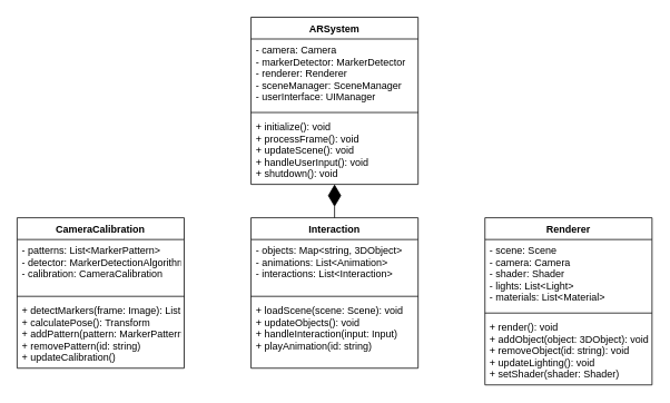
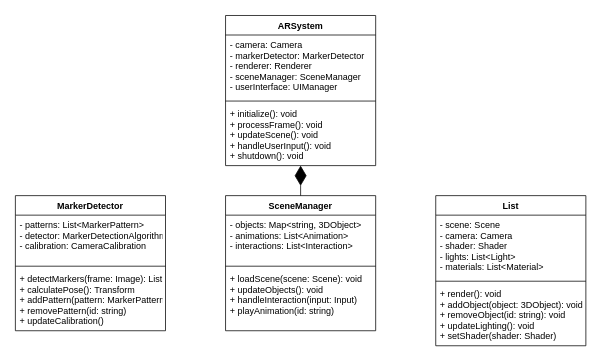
- <mxCell id="6" value="CameraCalibration" style="swimlane;fontStyle=1;align=center;verticalAlign=top;childLayout=stackLayout;horizontal=1;startSize=26;horizontalStack=0;resizeParent=1;resizeParentMax=0;resizeLast=0;collapsible=1;marginBottom=0;" vertex="1" parent="1"><mxGeometry x="20" y="260" width="200" height="180" as="geometry" /></mxCell>
+ <mxCell id="6" value="MarkerDetector" style="swimlane;fontStyle=1;align=center;verticalAlign=top;childLayout=stackLayout;horizontal=1;startSize=26;horizontalStack=0;resizeParent=1;resizeParentMax=0;resizeLast=0;collapsible=1;marginBottom=0;" vertex="1" parent="1"><mxGeometry x="20" y="260" width="200" height="180" as="geometry" /></mxCell>
- <mxCell id="14" value="Interaction" style="swimlane;fontStyle=1;align=center;verticalAlign=top;childLayout=stackLayout;horizontal=1;startSize=26;horizontalStack=0;resizeParent=1;resizeParentMax=0;resizeLast=0;collapsible=1;marginBottom=0;" vertex="1" parent="1"><mxGeometry x="300" y="260" width="200" height="180" as="geometry" /></mxCell>
+ <mxCell id="14" value="SceneManager" style="swimlane;fontStyle=1;align=center;verticalAlign=top;childLayout=stackLayout;horizontal=1;startSize=26;horizontalStack=0;resizeParent=1;resizeParentMax=0;resizeLast=0;collapsible=1;marginBottom=0;" vertex="1" parent="1"><mxGeometry x="300" y="260" width="200" height="180" as="geometry" /></mxCell>
- <mxCell id="10" value="Renderer" style="swimlane;fontStyle=1;align=center;verticalAlign=top;childLayout=stackLayout;horizontal=1;startSize=26;horizontalStack=0;resizeParent=1;resizeParentMax=0;resizeLast=0;collapsible=1;marginBottom=0;" vertex="1" parent="1"><mxGeometry x="580" y="260" width="200" height="200" as="geometry" /></mxCell>
+ <mxCell id="10" value="List" style="swimlane;fontStyle=1;align=center;verticalAlign=top;childLayout=stackLayout;horizontal=1;startSize=26;horizontalStack=0;resizeParent=1;resizeParentMax=0;resizeLast=0;collapsible=1;marginBottom=0;" vertex="1" parent="1"><mxGeometry x="580" y="260" width="200" height="200" as="geometry" /></mxCell>
